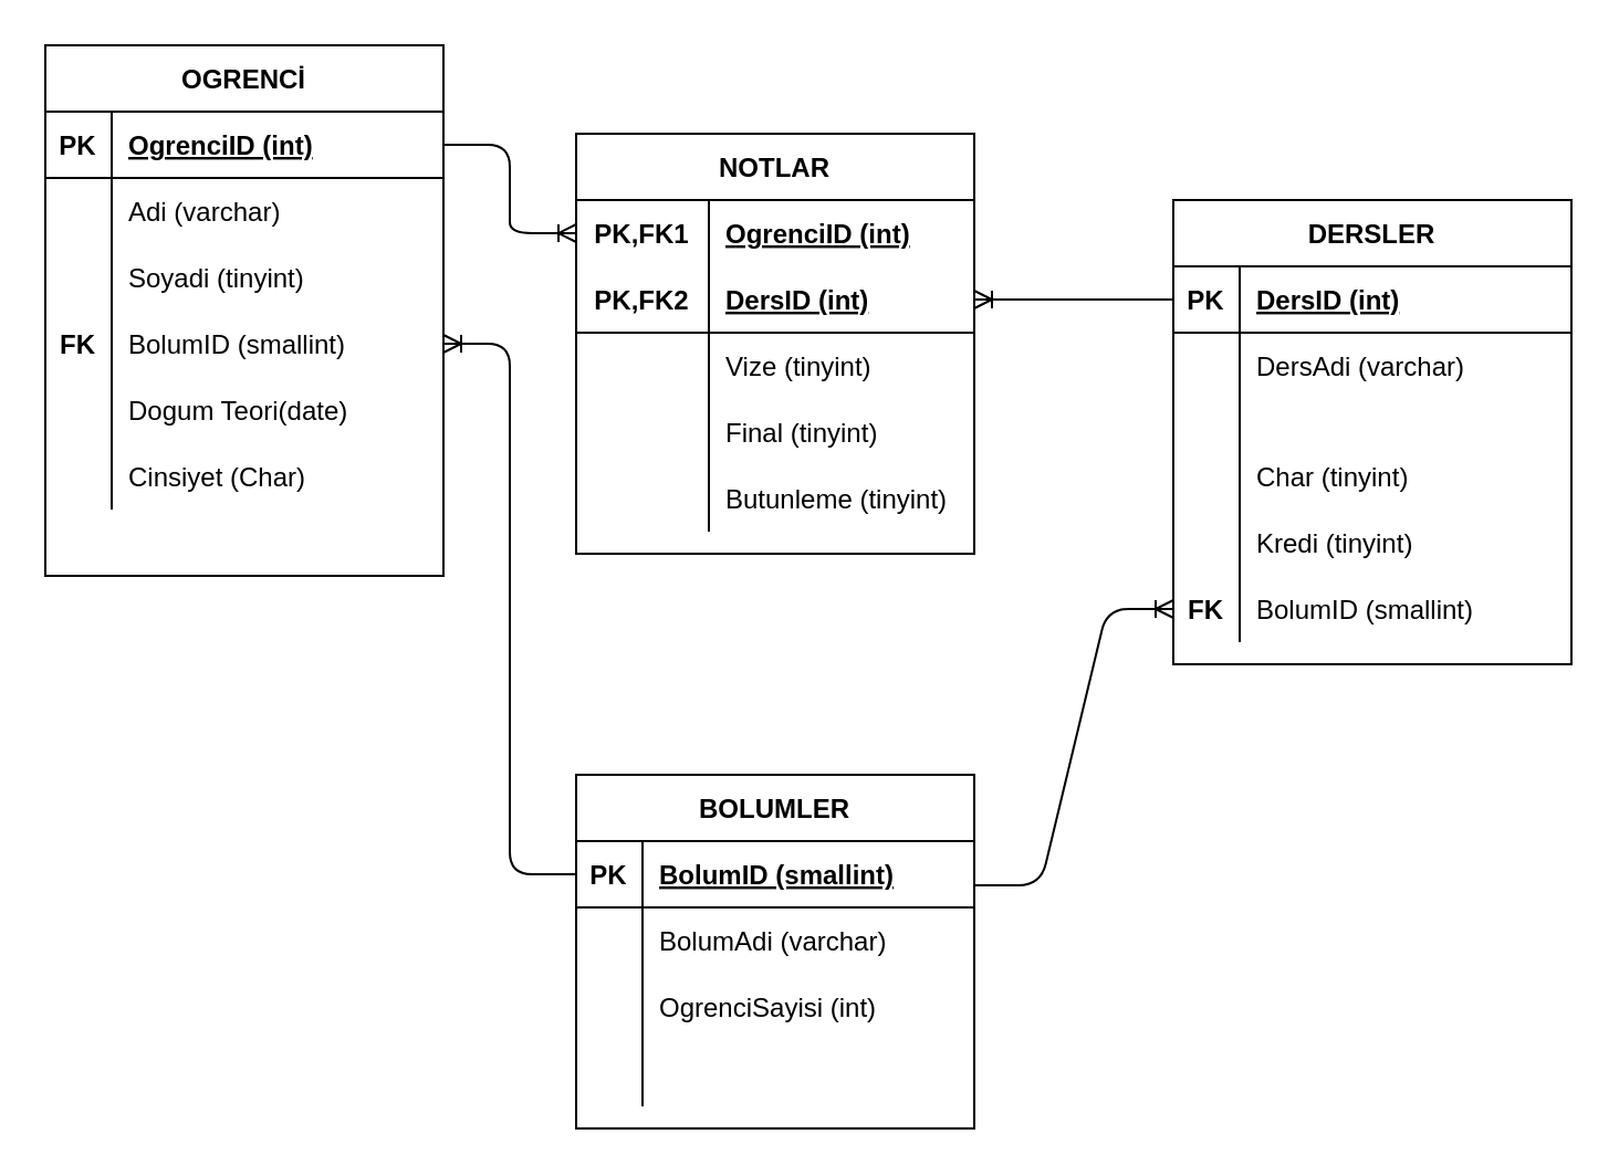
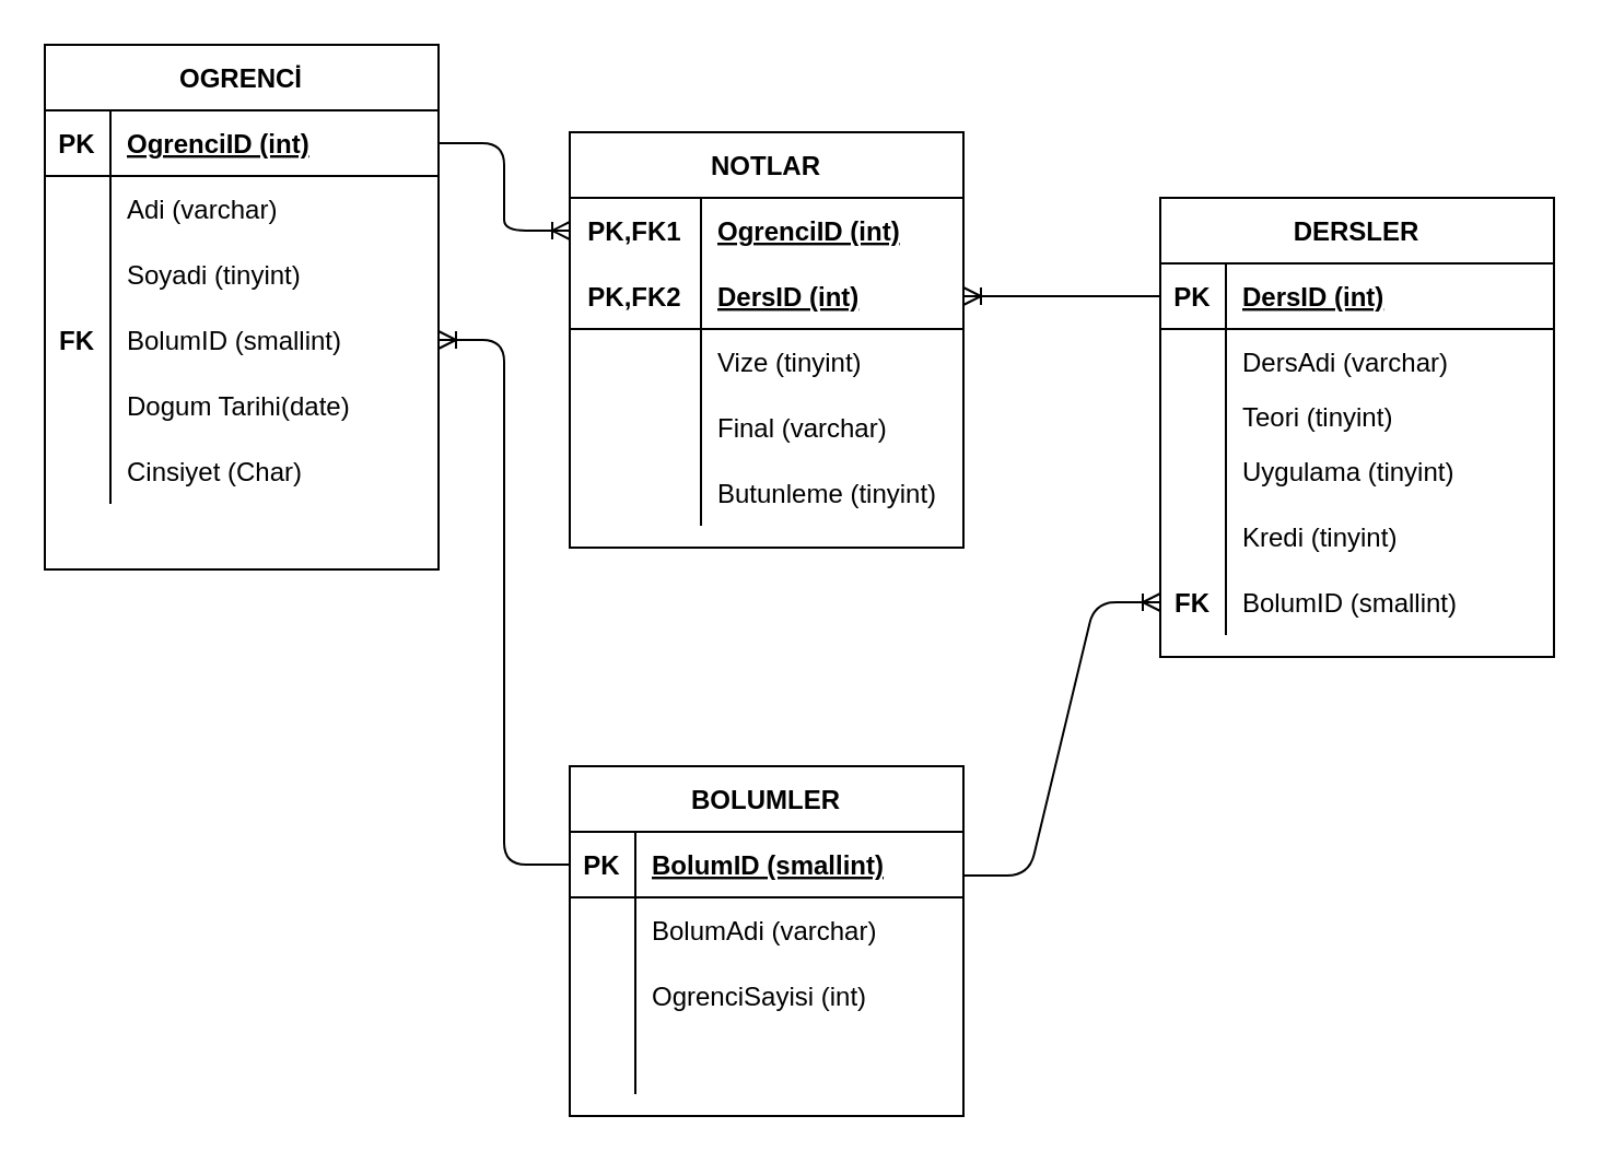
- <mxCell id="17" value="Dogum Teori(date)" style="shape=partialRectangle;connectable=0;fillColor=none;top=0;left=0;bottom=0;right=0;align=left;spacingLeft=6;overflow=hidden;" vertex="1" parent="15"><mxGeometry x="30" width="150" height="30" as="geometry" /></mxCell>
+ <mxCell id="17" value="Dogum Tarihi(date)" style="shape=partialRectangle;connectable=0;fillColor=none;top=0;left=0;bottom=0;right=0;align=left;spacingLeft=6;overflow=hidden;" vertex="1" parent="15"><mxGeometry x="30" width="150" height="30" as="geometry" /></mxCell>
+ <mxCell id="46" value="Teori (tinyint)" style="shape=partialRectangle;connectable=0;fillColor=none;top=0;left=0;bottom=0;right=0;align=left;spacingLeft=6;overflow=hidden;" vertex="1" parent="44"><mxGeometry x="30" width="150" height="20" as="geometry" /></mxCell>
- <mxCell id="33" value="Final (tinyint)" style="shape=partialRectangle;connectable=0;fillColor=none;top=0;left=0;bottom=0;right=0;align=left;spacingLeft=6;overflow=hidden;" vertex="1" parent="31"><mxGeometry x="60" width="120" height="30" as="geometry" /></mxCell>
+ <mxCell id="33" value="Final (varchar)" style="shape=partialRectangle;connectable=0;fillColor=none;top=0;left=0;bottom=0;right=0;align=left;spacingLeft=6;overflow=hidden;" vertex="1" parent="31"><mxGeometry x="60" width="120" height="30" as="geometry" /></mxCell>
- <mxCell id="49" value="Char (tinyint)" style="shape=partialRectangle;connectable=0;fillColor=none;top=0;left=0;bottom=0;right=0;align=left;spacingLeft=6;overflow=hidden;" vertex="1" parent="47"><mxGeometry x="30" width="150" height="30" as="geometry" /></mxCell>
+ <mxCell id="49" value="Uygulama (tinyint)" style="shape=partialRectangle;connectable=0;fillColor=none;top=0;left=0;bottom=0;right=0;align=left;spacingLeft=6;overflow=hidden;" vertex="1" parent="47"><mxGeometry x="30" width="150" height="30" as="geometry" /></mxCell>
